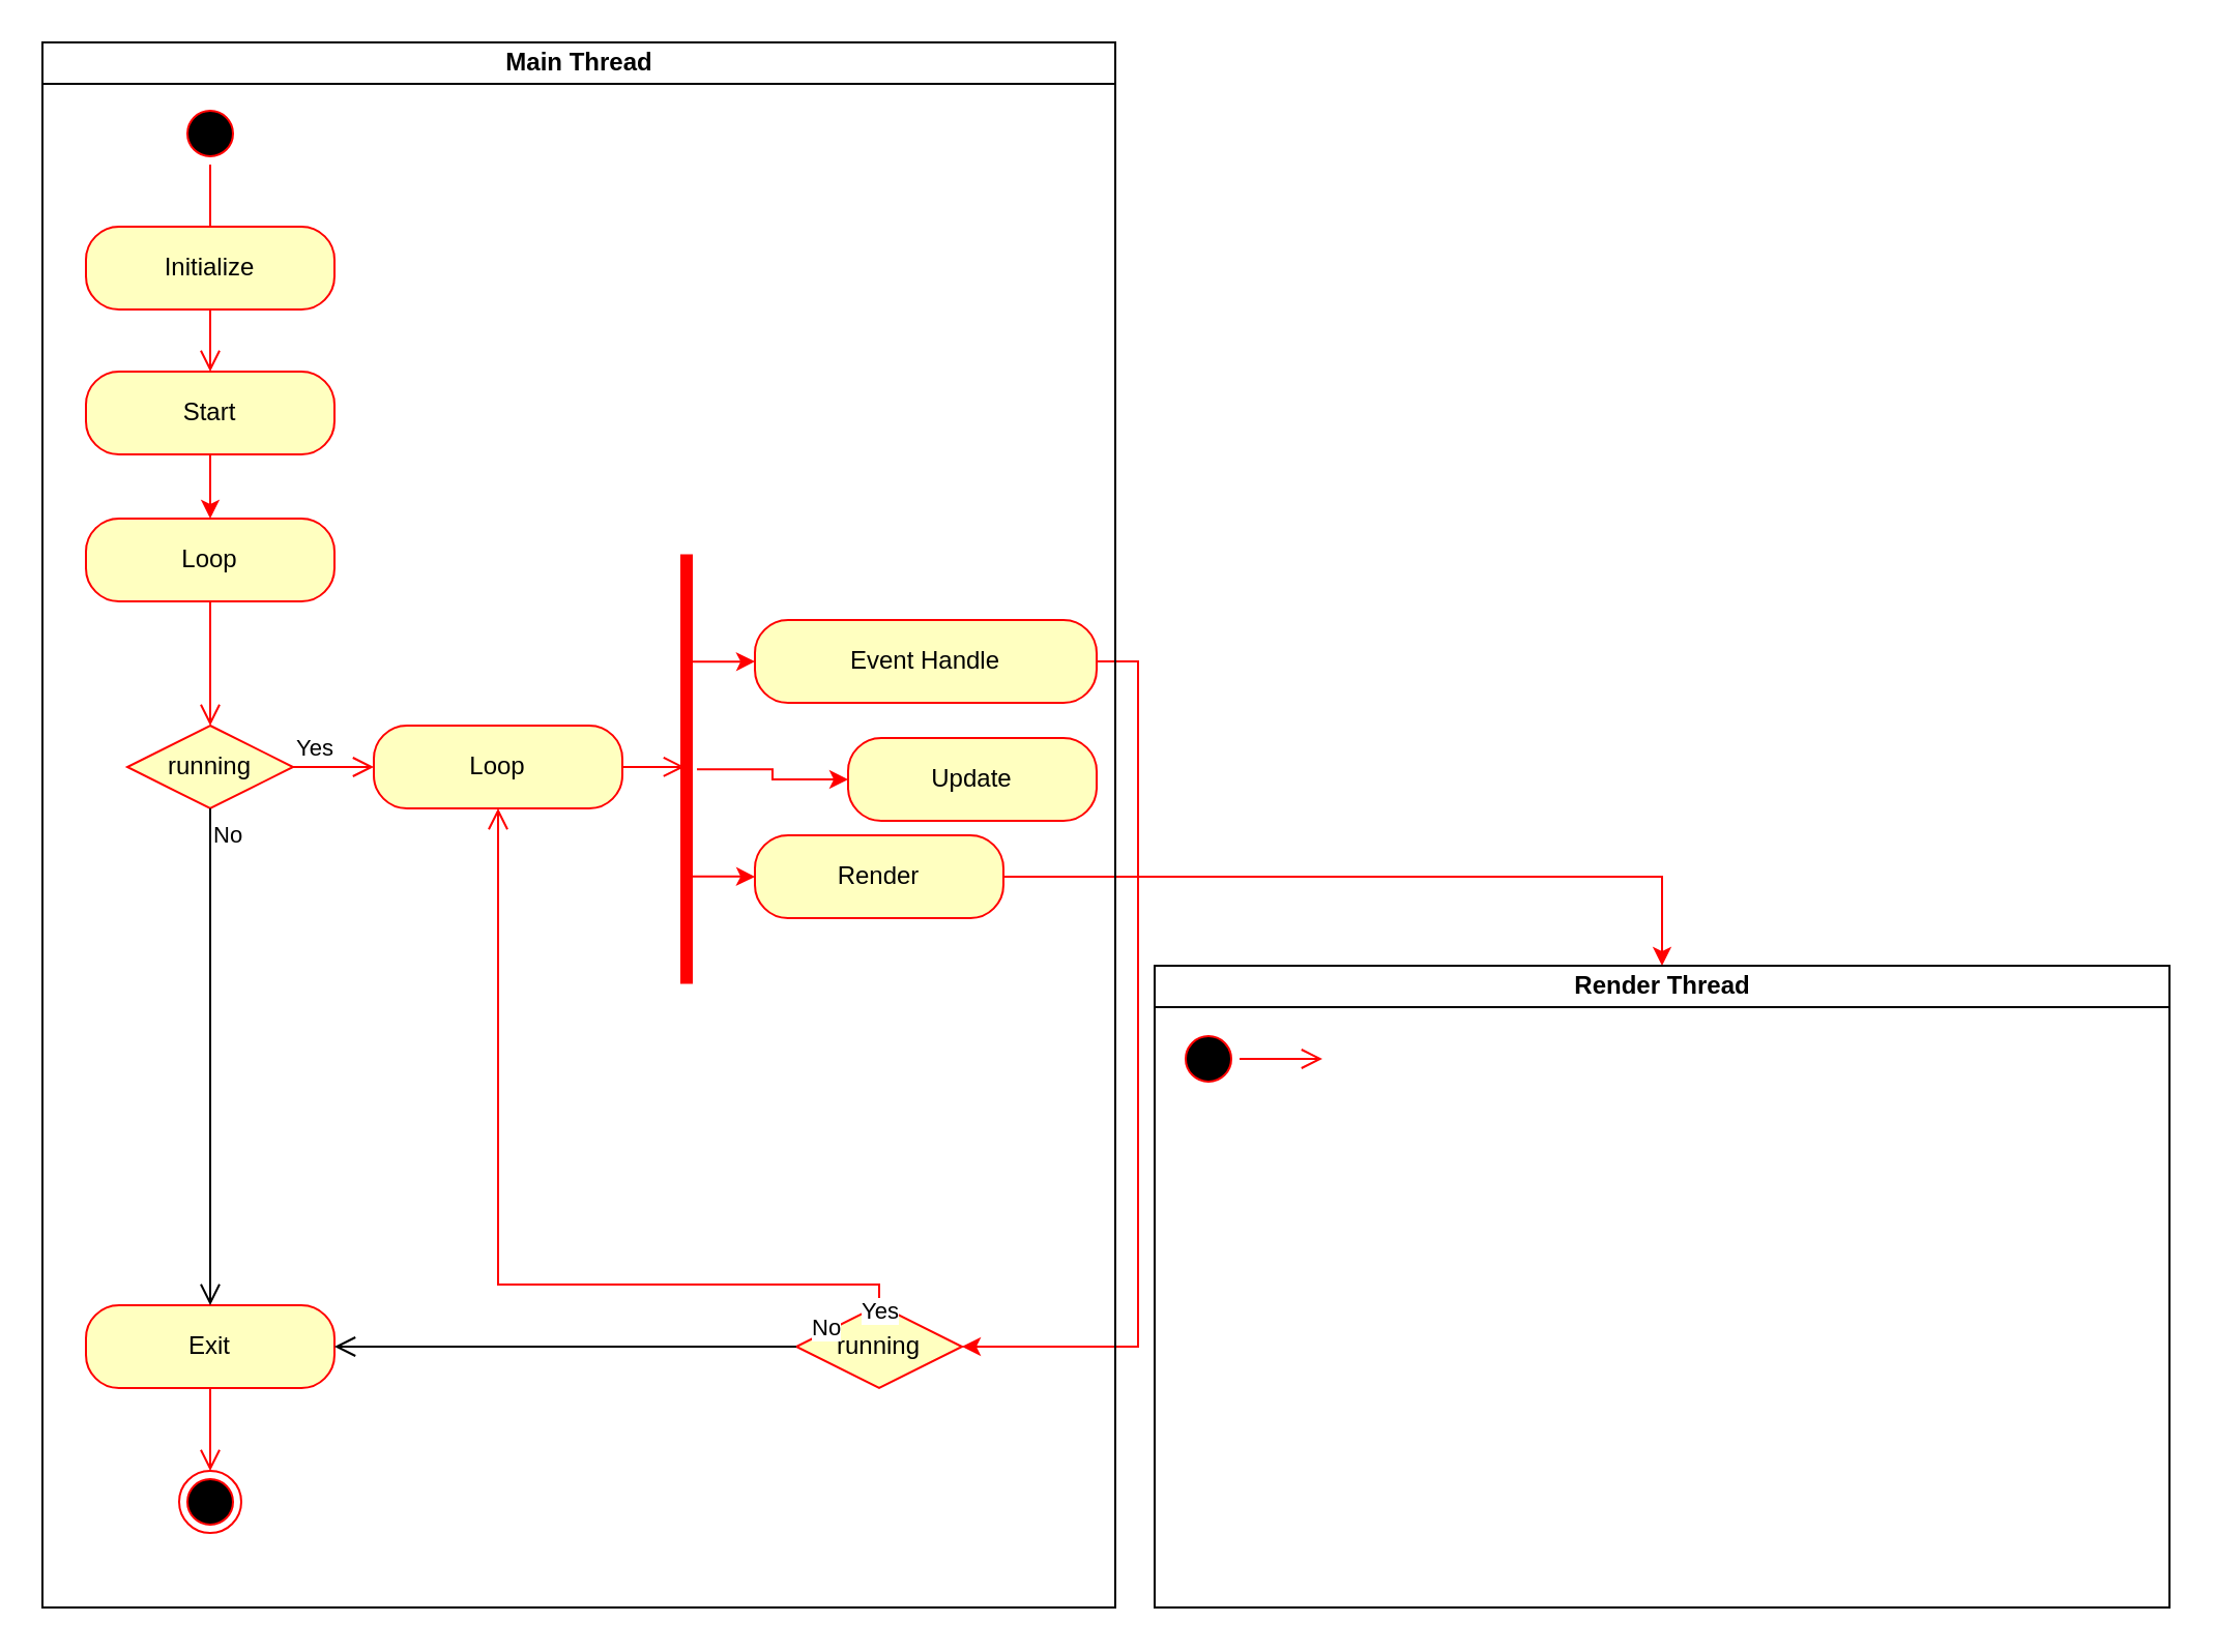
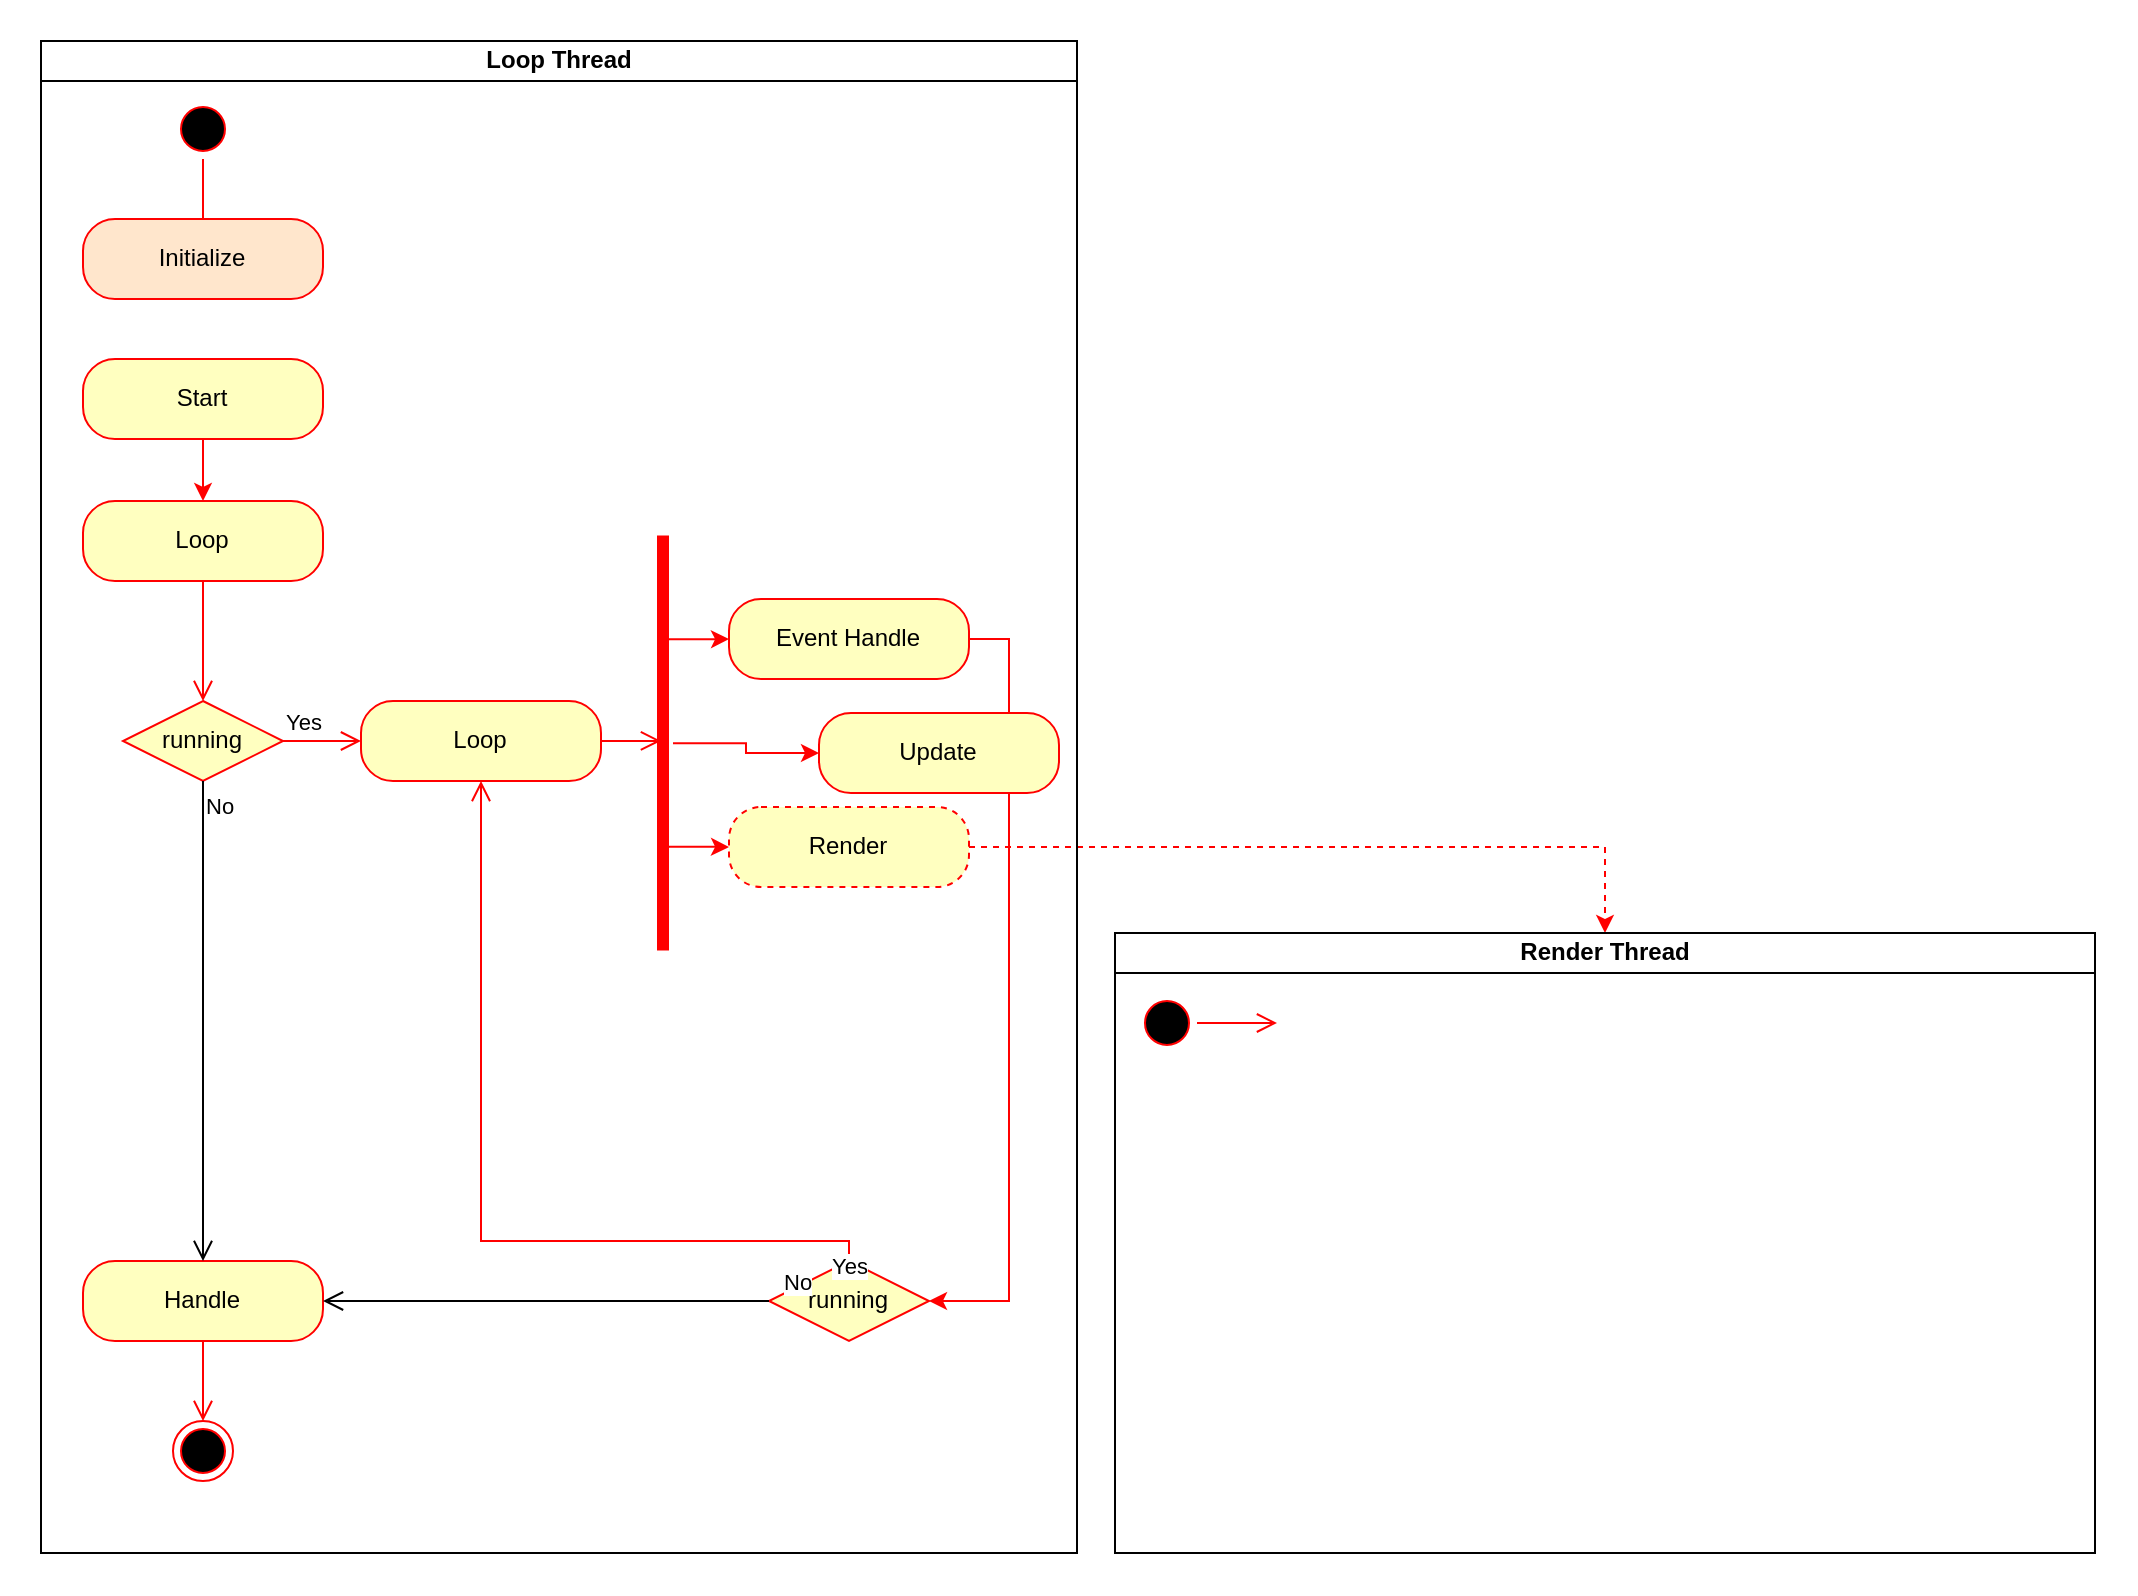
- <mxCell id="31" value="Main Thread" style="swimlane;startSize=20;html=1;" vertex="1" parent="1"><mxGeometry x="20" y="20" width="518" height="756" as="geometry" /></mxCell>
+ <mxCell id="31" value="Loop Thread" style="swimlane;startSize=20;html=1;" vertex="1" parent="1"><mxGeometry x="20" y="20" width="518" height="756" as="geometry" /></mxCell>
- <mxCell id="4" value="Initialize" style="rounded=1;whiteSpace=wrap;html=1;arcSize=40;fontColor=#000000;fillColor=#ffffc0;strokeColor=#ff0000;" vertex="1" parent="1"><mxGeometry x="41" y="109" width="120" height="40" as="geometry" /></mxCell>
+ <mxCell id="4" value="Initialize" style="rounded=1;whiteSpace=wrap;html=1;arcSize=40;fontColor=#000000;fillColor=#ffe6cc;strokeColor=#ff0000;" vertex="1" parent="1"><mxGeometry x="41" y="109" width="120" height="40" as="geometry" /></mxCell>
- <mxCell id="5" value="" style="edgeStyle=orthogonalEdgeStyle;html=1;verticalAlign=bottom;endArrow=open;endSize=8;strokeColor=#ff0000;rounded=0;entryX=0.5;entryY=0;entryDx=0;entryDy=0;" edge="1" source="4" parent="1" target="7"><mxGeometry relative="1" as="geometry"><mxPoint x="100" y="219" as="targetPoint" /></mxGeometry></mxCell>
- <mxCell id="24" value="Event Handle" style="rounded=1;whiteSpace=wrap;html=1;arcSize=40;fontColor=#000000;fillColor=#ffffc0;strokeColor=#ff0000;" vertex="1" parent="1"><mxGeometry x="364" y="299" width="165" height="40" as="geometry" /></mxCell>
+ <mxCell id="24" value="Event Handle" style="rounded=1;whiteSpace=wrap;html=1;arcSize=40;fontColor=#000000;fillColor=#ffffc0;strokeColor=#ff0000;" vertex="1" parent="1"><mxGeometry x="364" y="299" width="120" height="40" as="geometry" /></mxCell>
- <mxCell id="27" value="Render" style="rounded=1;whiteSpace=wrap;html=1;arcSize=40;fontColor=#000000;fillColor=#ffffc0;strokeColor=#ff0000;" vertex="1" parent="1"><mxGeometry x="364" y="403" width="120" height="40" as="geometry" /></mxCell>
+ <mxCell id="27" value="Render" style="rounded=1;whiteSpace=wrap;html=1;arcSize=40;fontColor=#000000;fillColor=#ffffc0;strokeColor=#ff0000;dashed=1;" vertex="1" parent="1"><mxGeometry x="364" y="403" width="120" height="40" as="geometry" /></mxCell>
- <mxCell id="26" style="edgeStyle=orthogonalEdgeStyle;rounded=0;orthogonalLoop=1;jettySize=auto;html=1;exitX=1;exitY=0.5;exitDx=0;exitDy=0;strokeColor=#ff0000;" edge="1" parent="1" source="27" target="32"><mxGeometry relative="1" as="geometry" /></mxCell>
+ <mxCell id="26" style="edgeStyle=orthogonalEdgeStyle;rounded=0;orthogonalLoop=1;jettySize=auto;html=1;exitX=1;exitY=0.5;exitDx=0;exitDy=0;strokeColor=#ff0000;dashed=1;" edge="1" parent="1" source="27" target="32"><mxGeometry relative="1" as="geometry" /></mxCell>
- <mxCell id="9" value="Exit" style="rounded=1;whiteSpace=wrap;html=1;arcSize=40;fontColor=#000000;fillColor=#ffffc0;strokeColor=#ff0000;" vertex="1" parent="1"><mxGeometry x="41" y="630" width="120" height="40" as="geometry" /></mxCell>
+ <mxCell id="9" value="Handle" style="rounded=1;whiteSpace=wrap;html=1;arcSize=40;fontColor=#000000;fillColor=#ffffc0;strokeColor=#ff0000;" vertex="1" parent="1"><mxGeometry x="41" y="630" width="120" height="40" as="geometry" /></mxCell>
